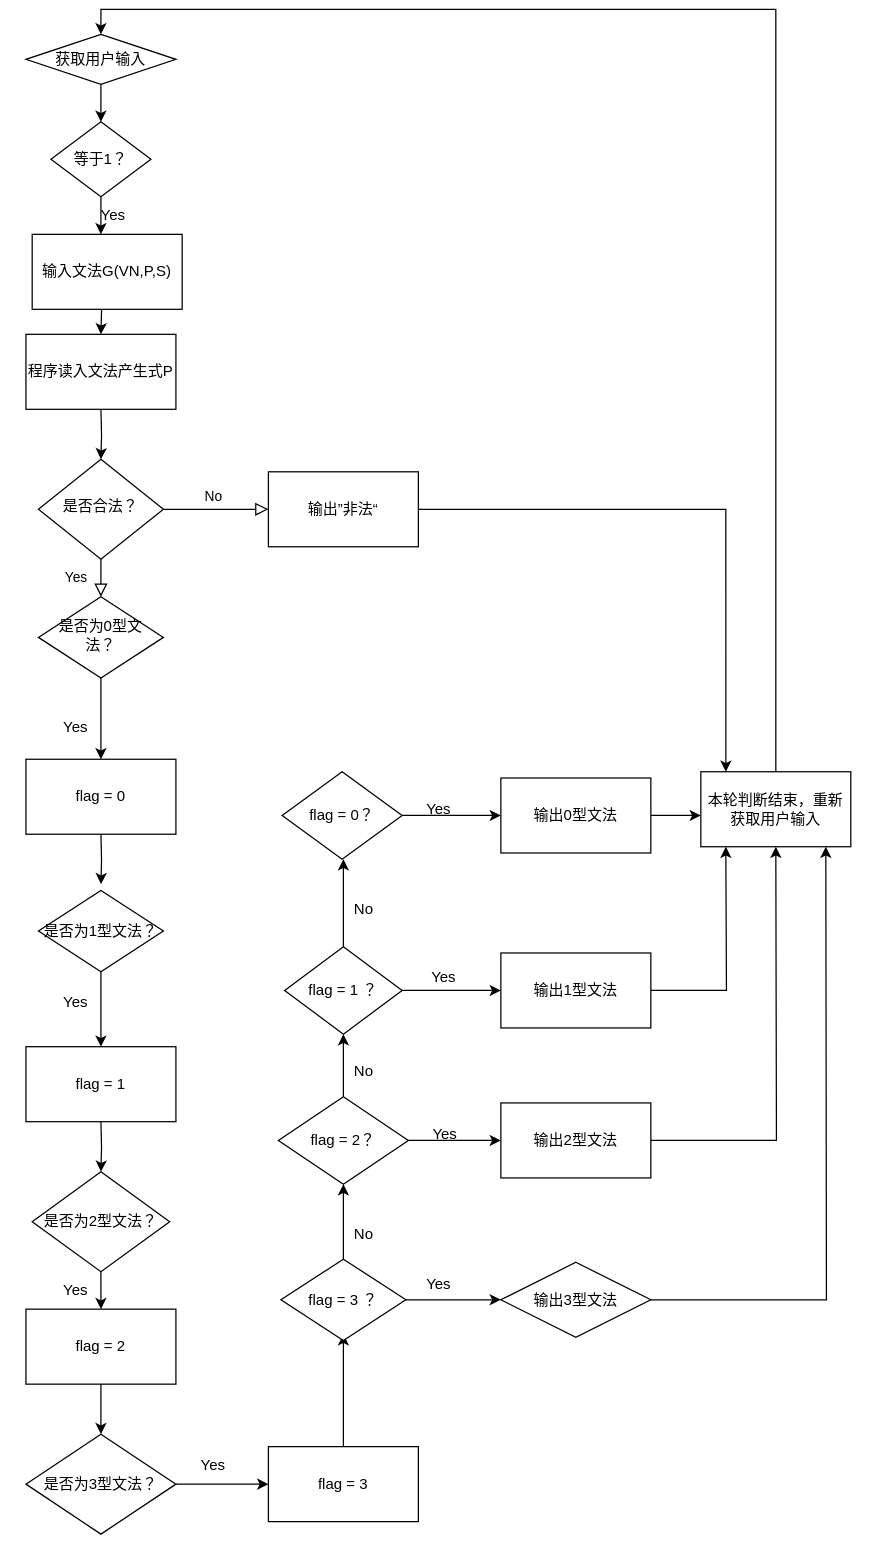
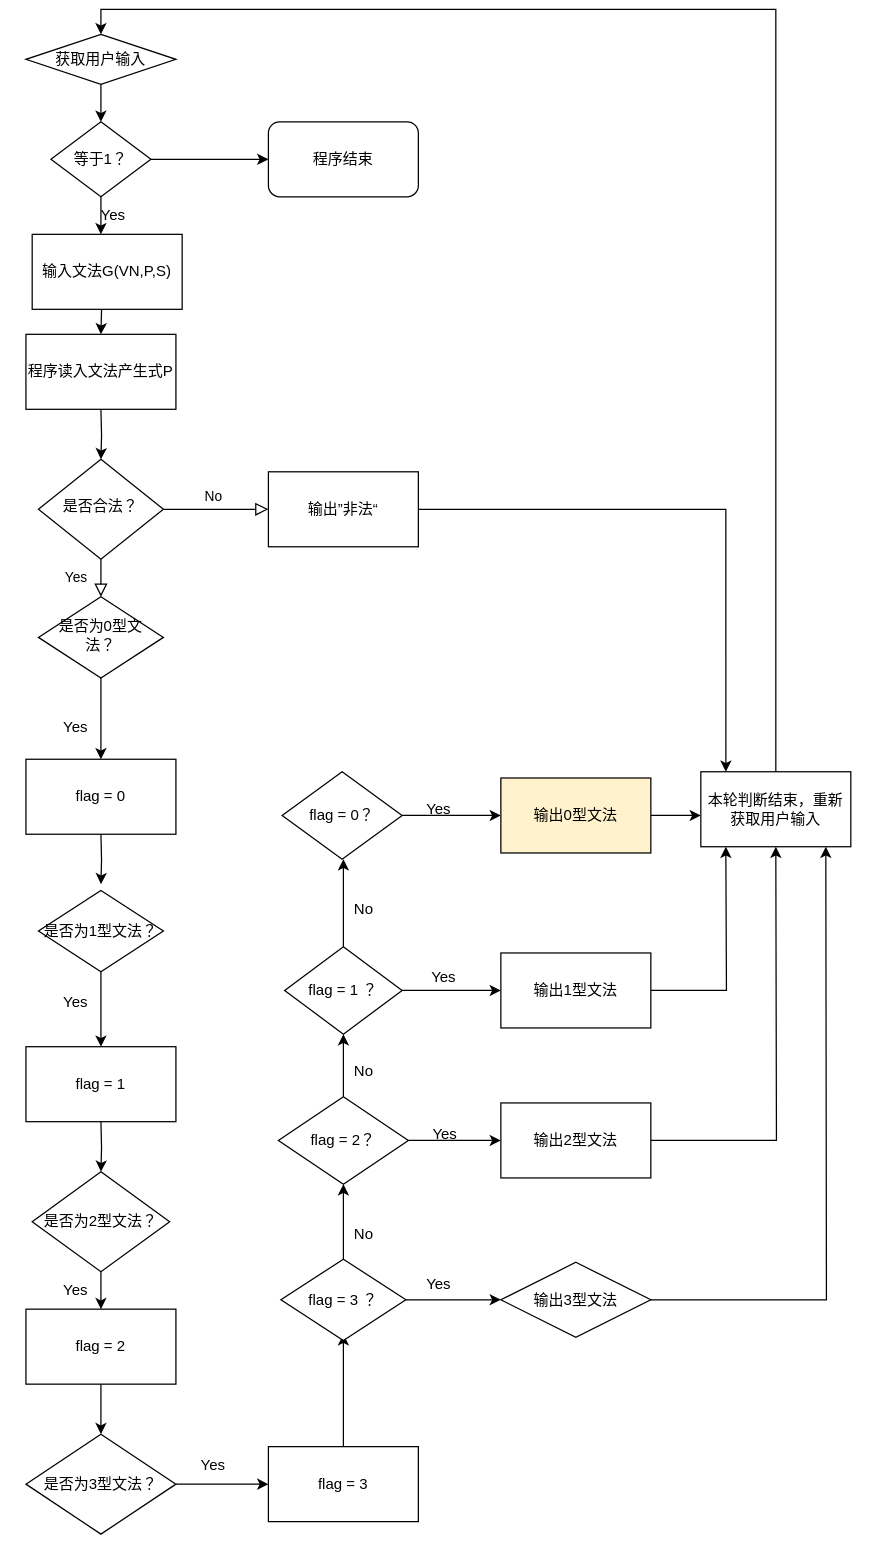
+ <mxCell id="12" style="edgeStyle=orthogonalEdgeStyle;rounded=0;orthogonalLoop=1;jettySize=auto;html=1;exitX=1;exitY=0.5;exitDx=0;exitDy=0;entryX=0;entryY=0.5;entryDx=0;entryDy=0;" edge="1" parent="1" source="13" target="15"><mxGeometry relative="1" as="geometry" /></mxCell>
+ <mxCell id="15" value="程序结束" style="rounded=1;whiteSpace=wrap;html=1;" vertex="1" parent="1"><mxGeometry x="214" y="90" width="120" height="60" as="geometry" /></mxCell>
- <mxCell id="63" value="输出0型文法" style="whiteSpace=wrap;html=1;" vertex="1" parent="1"><mxGeometry x="400" y="615" width="120" height="60" as="geometry" /></mxCell>
+ <mxCell id="63" value="输出0型文法" style="whiteSpace=wrap;html=1;fillColor=#fff2cc;" vertex="1" parent="1"><mxGeometry x="400" y="615" width="120" height="60" as="geometry" /></mxCell>
